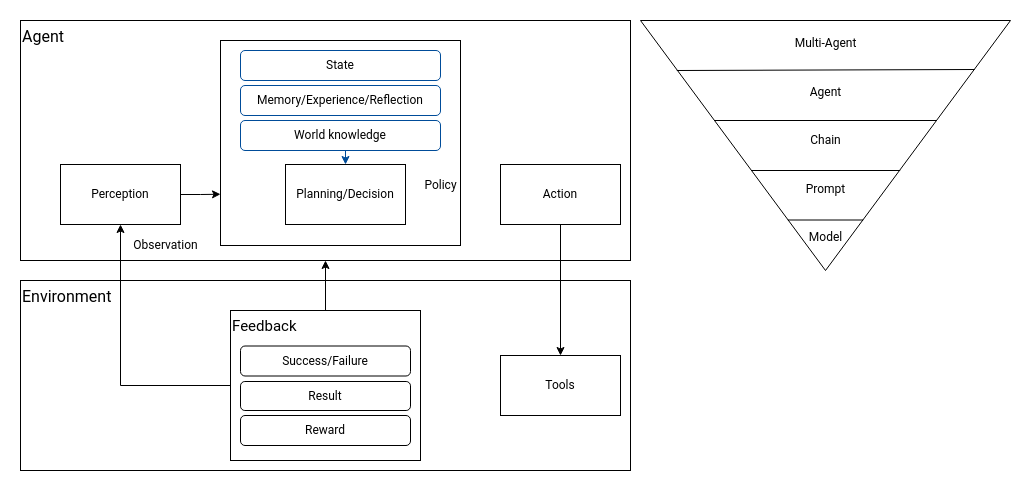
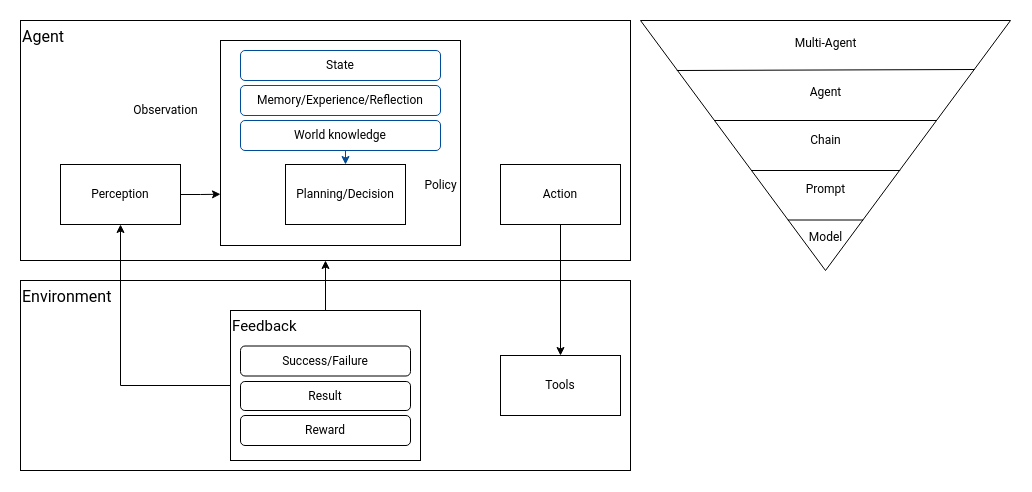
- <mxCell id="22" value="Observation" style="text;html=1;align=center;verticalAlign=middle;resizable=0;points=[];autosize=1;strokeColor=none;fillColor=none;fontFamily=Roboto;" vertex="1" parent="1"><mxGeometry x="120" y="230" width="90" height="30" as="geometry" /></mxCell>
+ <mxCell id="22" value="Observation" style="text;html=1;align=center;verticalAlign=middle;resizable=0;points=[];autosize=1;strokeColor=none;fillColor=none;fontFamily=Roboto;" vertex="1" parent="1"><mxGeometry x="120" y="95" width="90" height="30" as="geometry" /></mxCell>
